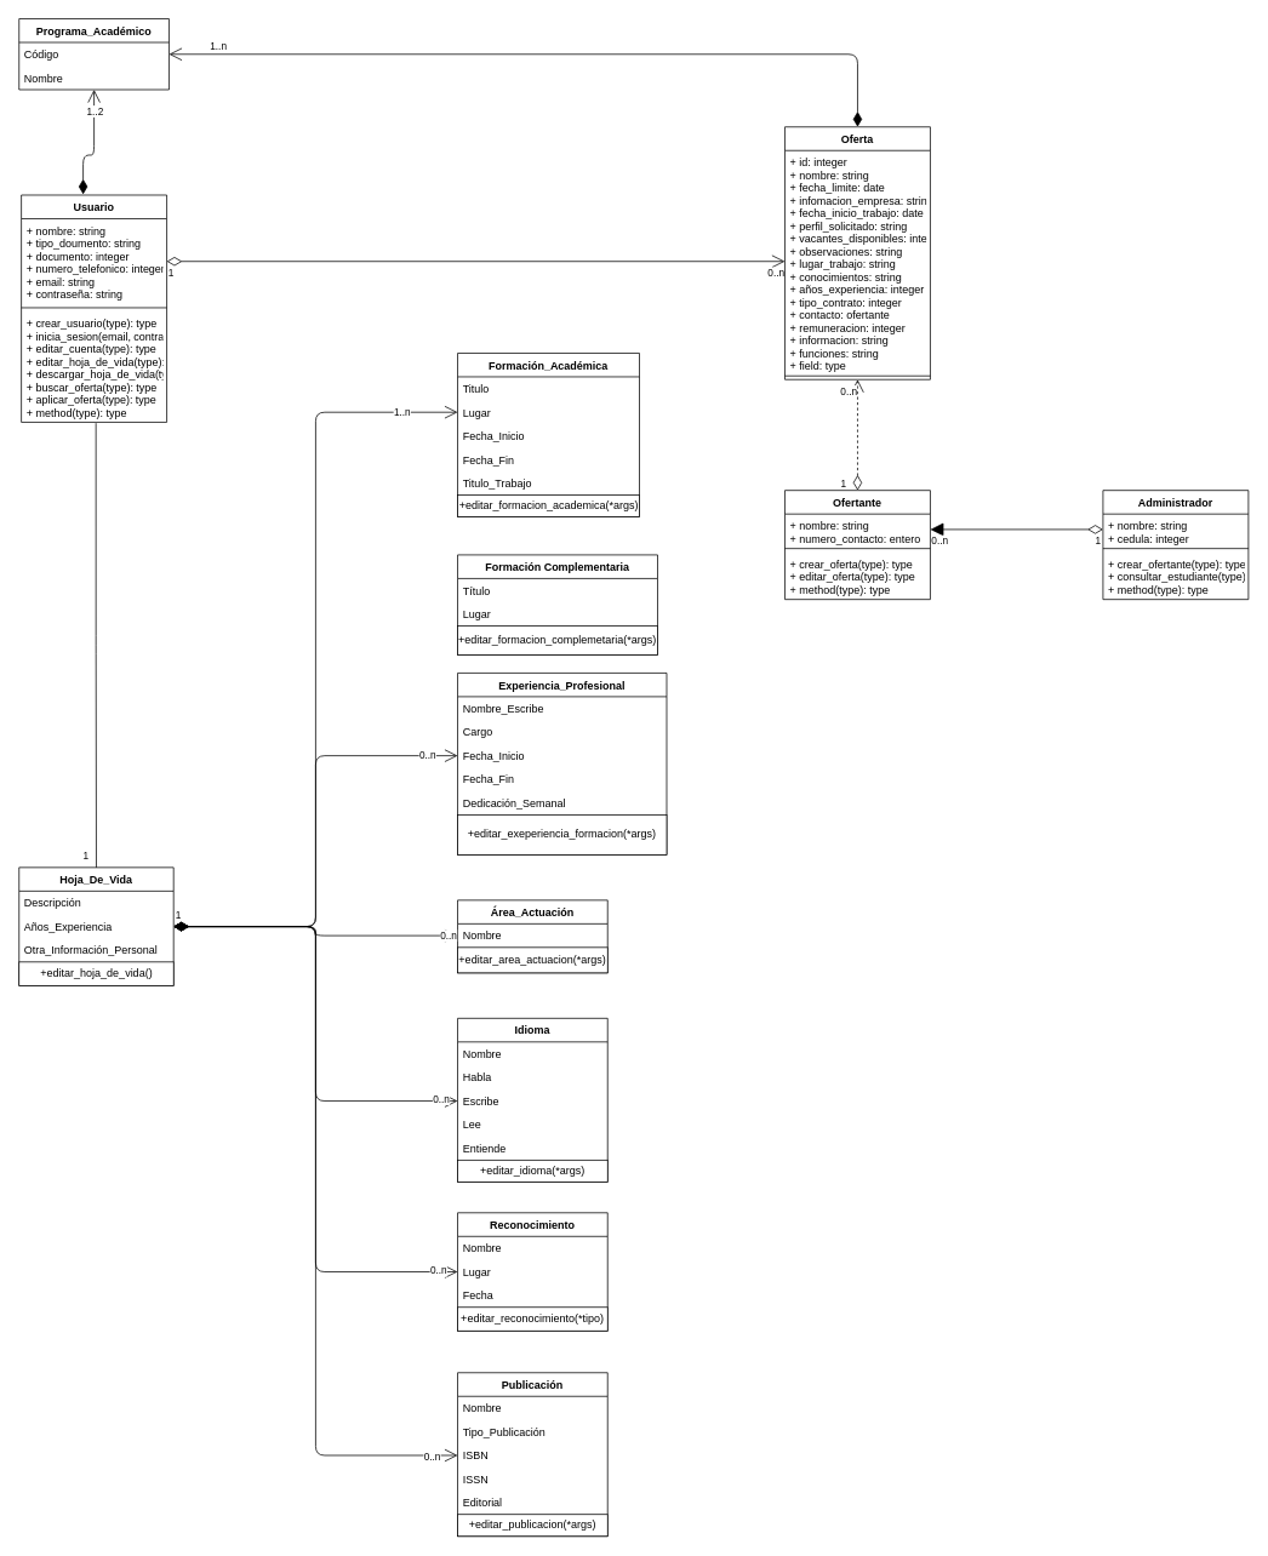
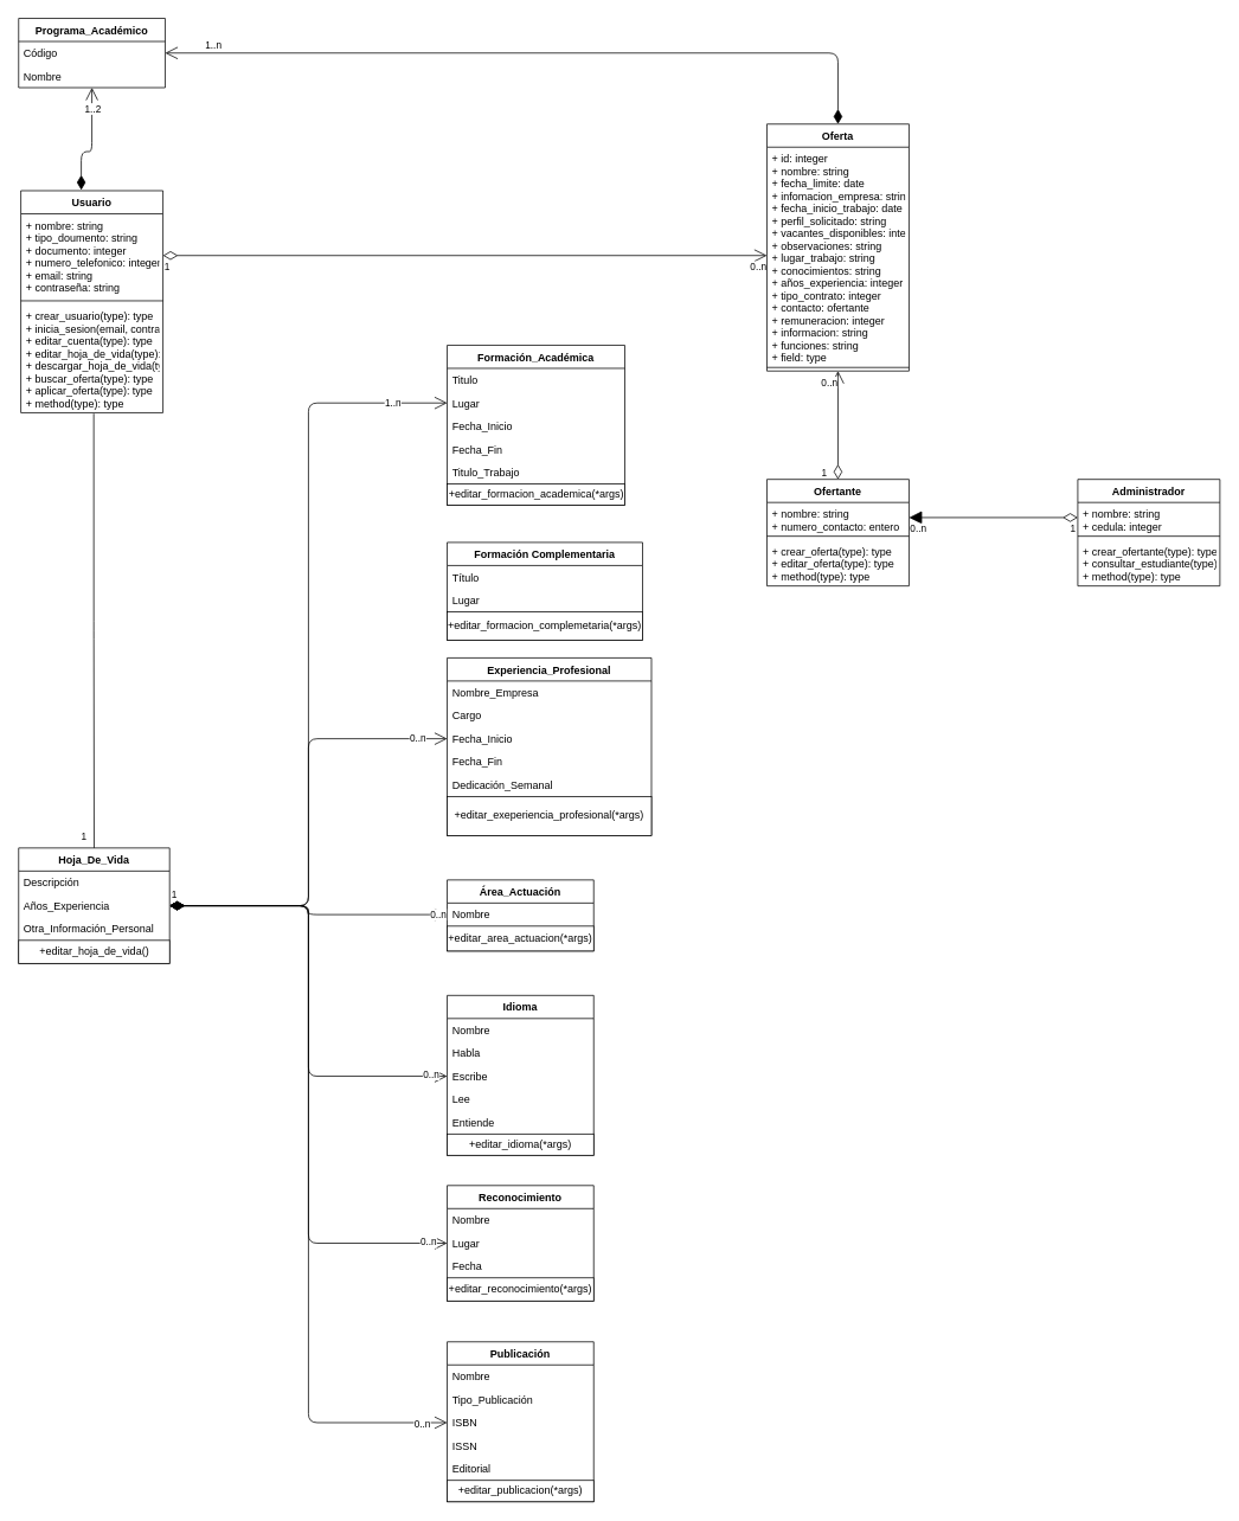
- <mxCell id="8" value="" style="endArrow=open;html=1;endSize=12;startArrow=diamondThin;startSize=14;startFill=0;edgeStyle=orthogonalEdgeStyle;entryX=0.5;entryY=1;entryDx=0;entryDy=0;exitX=0.5;exitY=0;exitDx=0;exitDy=0;dashed=1;" parent="1" source="14" target="11" edge="1"><mxGeometry x="0.359" y="19" relative="1" as="geometry"><mxPoint x="943" y="519" as="sourcePoint" /><mxPoint x="923" y="409" as="targetPoint" /><mxPoint as="offset" /><Array as="points" /></mxGeometry></mxCell>
+ <mxCell id="8" value="" style="endArrow=open;html=1;endSize=12;startArrow=diamondThin;startSize=14;startFill=0;edgeStyle=orthogonalEdgeStyle;entryX=0.5;entryY=1;entryDx=0;entryDy=0;exitX=0.5;exitY=0;exitDx=0;exitDy=0;" parent="1" source="14" target="11" edge="1"><mxGeometry x="0.359" y="19" relative="1" as="geometry"><mxPoint x="943" y="519" as="sourcePoint" /><mxPoint x="923" y="409" as="targetPoint" /><mxPoint as="offset" /><Array as="points" /></mxGeometry></mxCell>
- <mxCell id="39" value="Nombre_Escribe" style="text;strokeColor=none;fillColor=none;align=left;verticalAlign=top;spacingLeft=4;spacingRight=4;overflow=hidden;rotatable=0;points=[[0,0.5],[1,0.5]];portConstraint=eastwest;" parent="38" vertex="1"><mxGeometry y="26" width="230" height="26" as="geometry" /></mxCell>
+ <mxCell id="39" value="Nombre_Empresa" style="text;strokeColor=none;fillColor=none;align=left;verticalAlign=top;spacingLeft=4;spacingRight=4;overflow=hidden;rotatable=0;points=[[0,0.5],[1,0.5]];portConstraint=eastwest;" parent="38" vertex="1"><mxGeometry y="26" width="230" height="26" as="geometry" /></mxCell>
- <mxCell id="44" value="+editar_exeperiencia_formacion(*args)" style="rounded=0;whiteSpace=wrap;html=1;" parent="38" vertex="1"><mxGeometry y="156" width="230" height="44" as="geometry" /></mxCell>
+ <mxCell id="44" value="+editar_exeperiencia_profesional(*args)" style="rounded=0;whiteSpace=wrap;html=1;" parent="38" vertex="1"><mxGeometry y="156" width="230" height="44" as="geometry" /></mxCell>
- <mxCell id="59" value="+editar_reconocimiento(*tipo)" style="rounded=0;whiteSpace=wrap;html=1;" parent="55" vertex="1"><mxGeometry y="104" width="165" height="26" as="geometry" /></mxCell>
+ <mxCell id="59" value="+editar_reconocimiento(*args)" style="rounded=0;whiteSpace=wrap;html=1;" parent="55" vertex="1"><mxGeometry y="104" width="165" height="26" as="geometry" /></mxCell>
